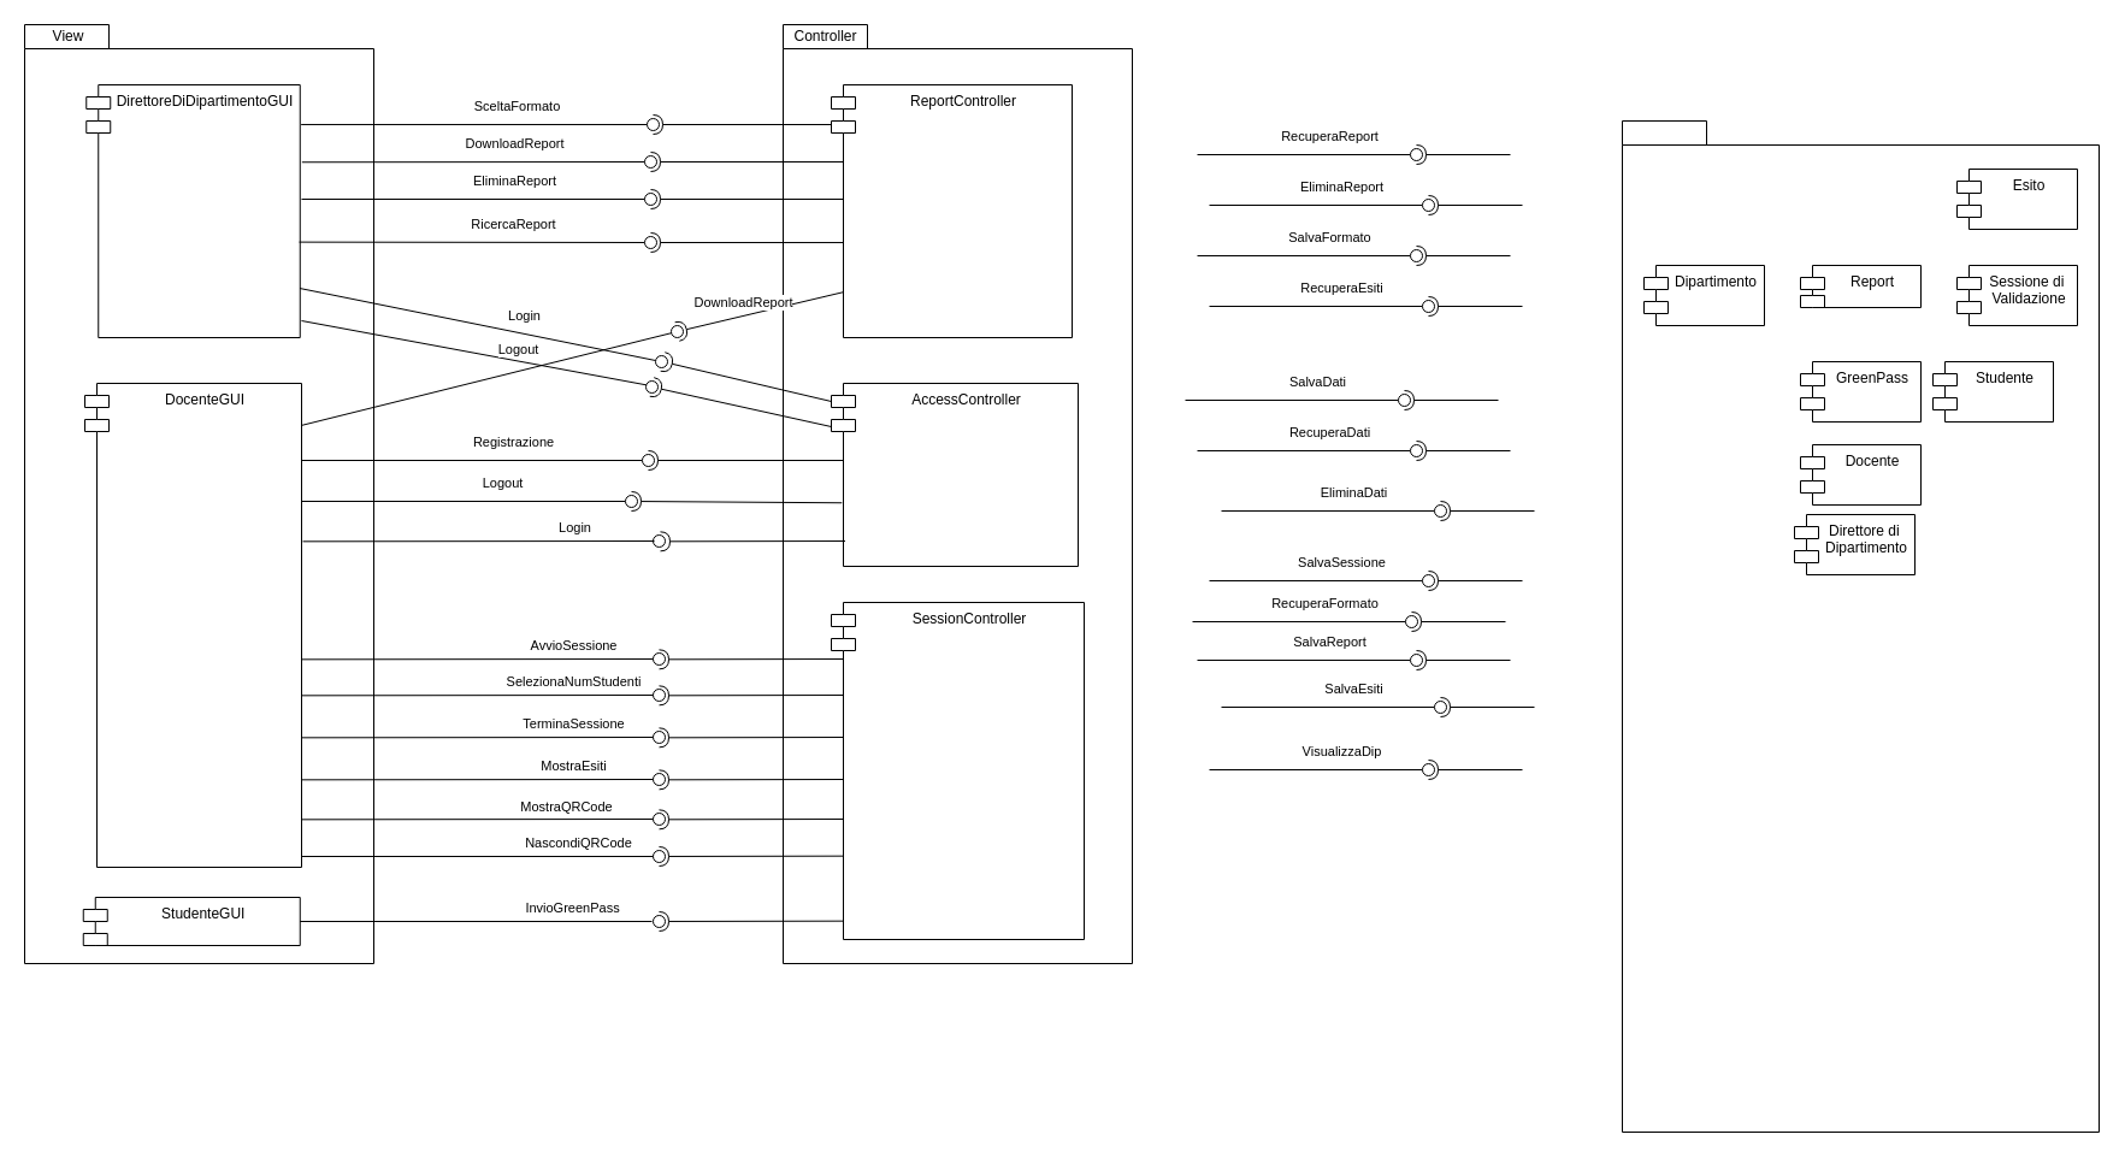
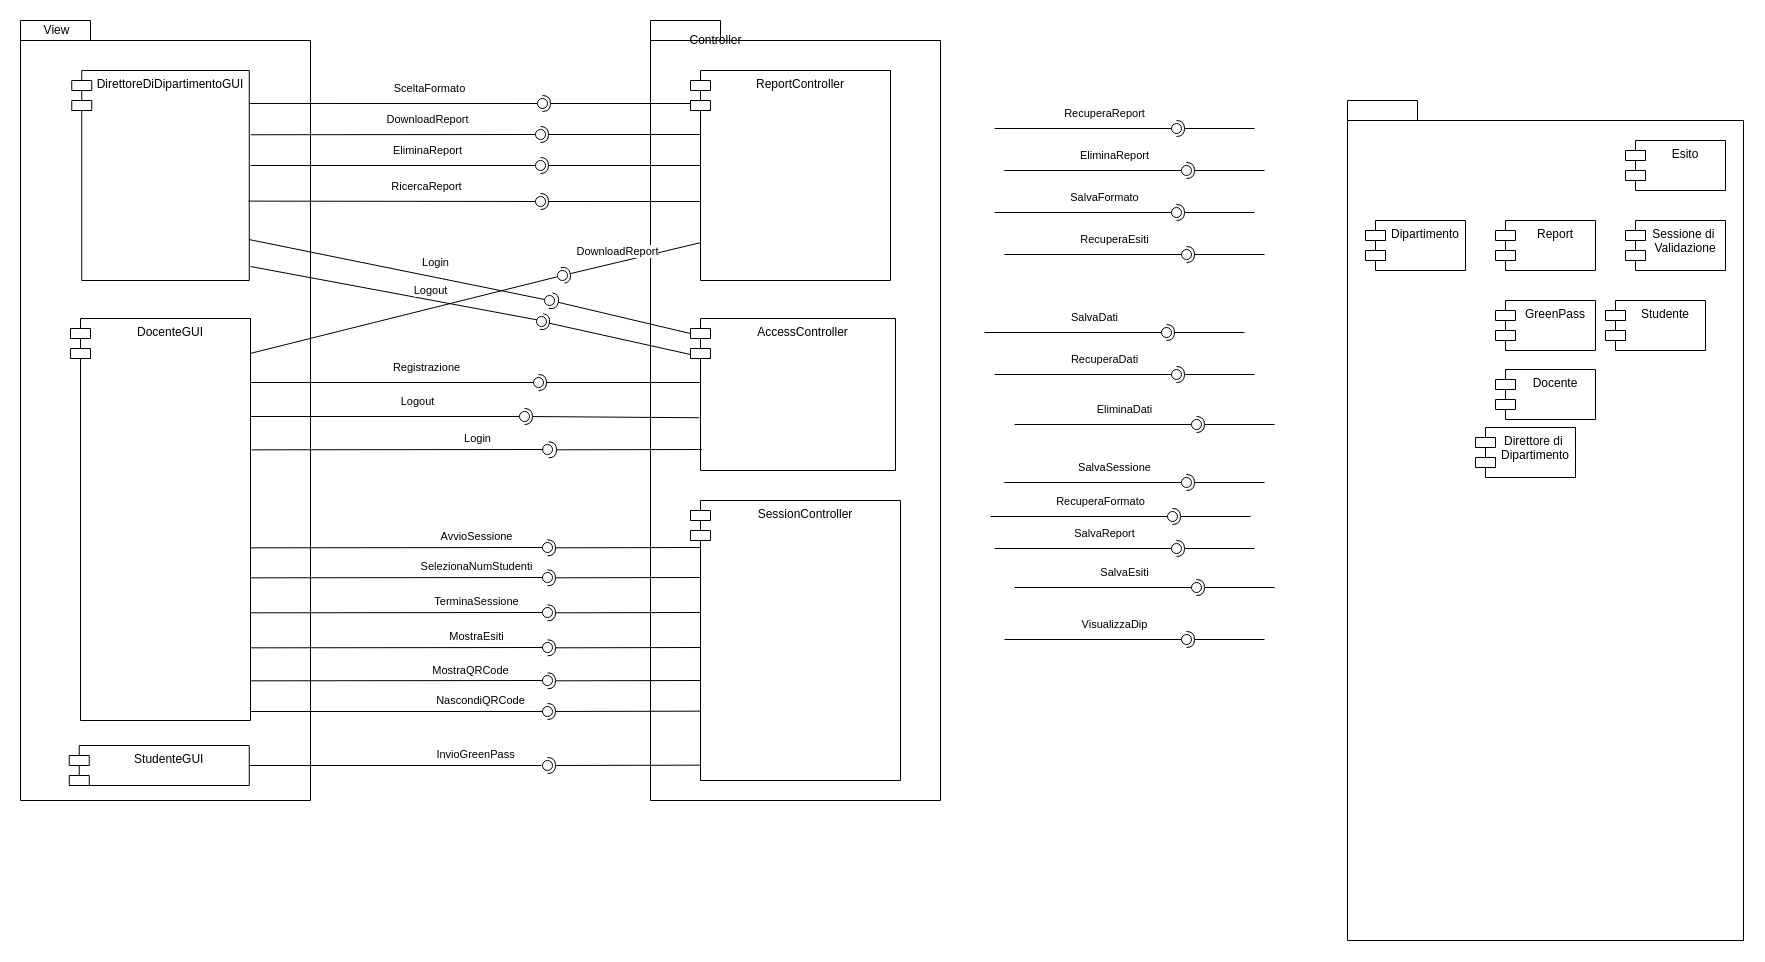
- <mxCell id="3" value="Controller" style="text;html=1;align=center;verticalAlign=middle;resizable=0;points=[];autosize=1;strokeColor=none;fillColor=none;" parent="1" vertex="1"><mxGeometry x="650" y="20" width="70" height="20" as="geometry" /></mxCell>
+ <mxCell id="3" value="Controller" style="text;html=1;align=center;verticalAlign=middle;resizable=0;points=[];autosize=1;strokeColor=none;fillColor=none;" parent="1" vertex="1"><mxGeometry x="680" y="30" width="70" height="20" as="geometry" /></mxCell>
- <mxCell id="12" value="Report" style="shape=module;align=left;spacingLeft=20;align=center;verticalAlign=top;" parent="1" vertex="1"><mxGeometry x="1495" y="220" width="100" height="35" as="geometry" /></mxCell>
+ <mxCell id="12" value="Report" style="shape=module;align=left;spacingLeft=20;align=center;verticalAlign=top;" parent="1" vertex="1"><mxGeometry x="1495" y="220" width="100" height="50" as="geometry" /></mxCell>
- <mxCell id="8" value="Direttore di &#10;Dipartimento" style="shape=module;align=left;spacingLeft=20;align=center;verticalAlign=top;" parent="1" vertex="1"><mxGeometry x="1490" y="427" width="100" height="50" as="geometry" /></mxCell>
+ <mxCell id="8" value="Direttore di &#10;Dipartimento" style="shape=module;align=left;spacingLeft=20;align=center;verticalAlign=top;" parent="1" vertex="1"><mxGeometry x="1475" y="427" width="100" height="50" as="geometry" /></mxCell>
